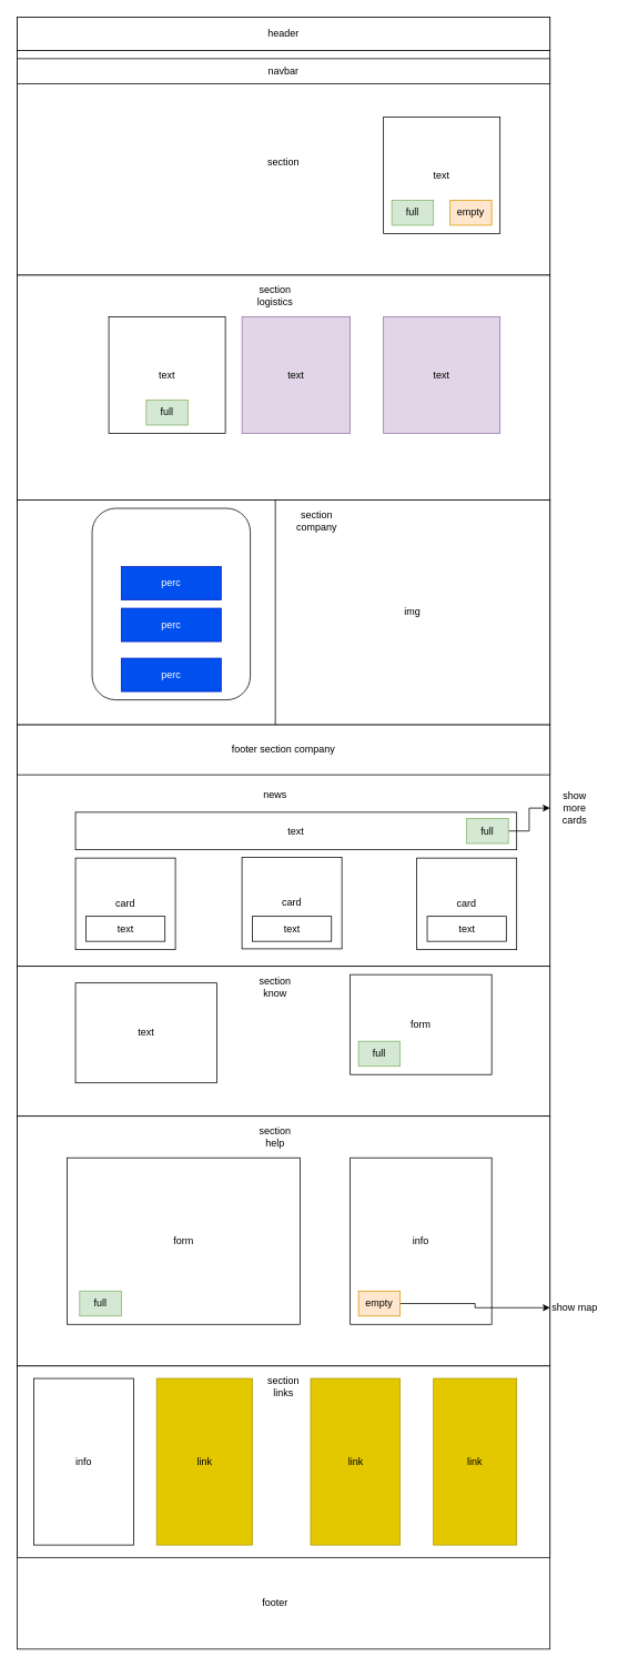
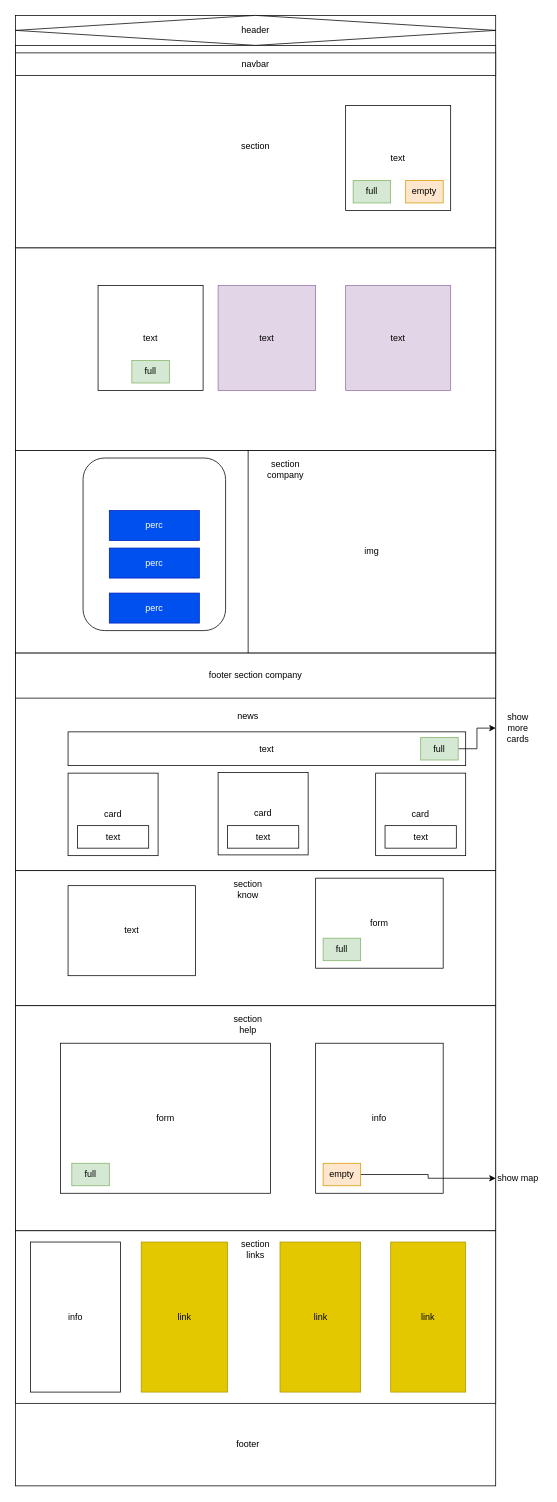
- <mxCell id="4" value="header" style="rounded=0;whiteSpace=wrap;html=1;" vertex="1" parent="1"><mxGeometry x="20" y="20" width="640" height="40" as="geometry" /></mxCell>
+ <mxCell id="4" value="header" style="rhombus;whiteSpace=wrap;html=1;" vertex="1" parent="1"><mxGeometry x="20" y="20" width="640" height="40" as="geometry" /></mxCell>
- <mxCell id="14" value="section logistics" style="text;html=1;strokeColor=none;fillColor=none;align=center;verticalAlign=middle;whiteSpace=wrap;rounded=0;" vertex="1" parent="1"><mxGeometry x="300" y="340" width="60" height="30" as="geometry" /></mxCell>
